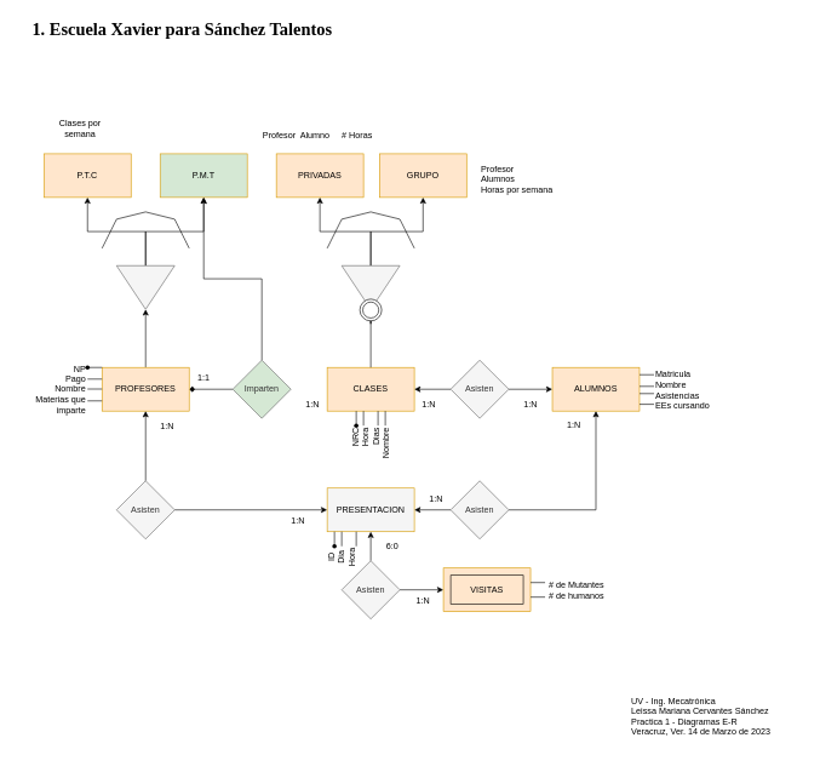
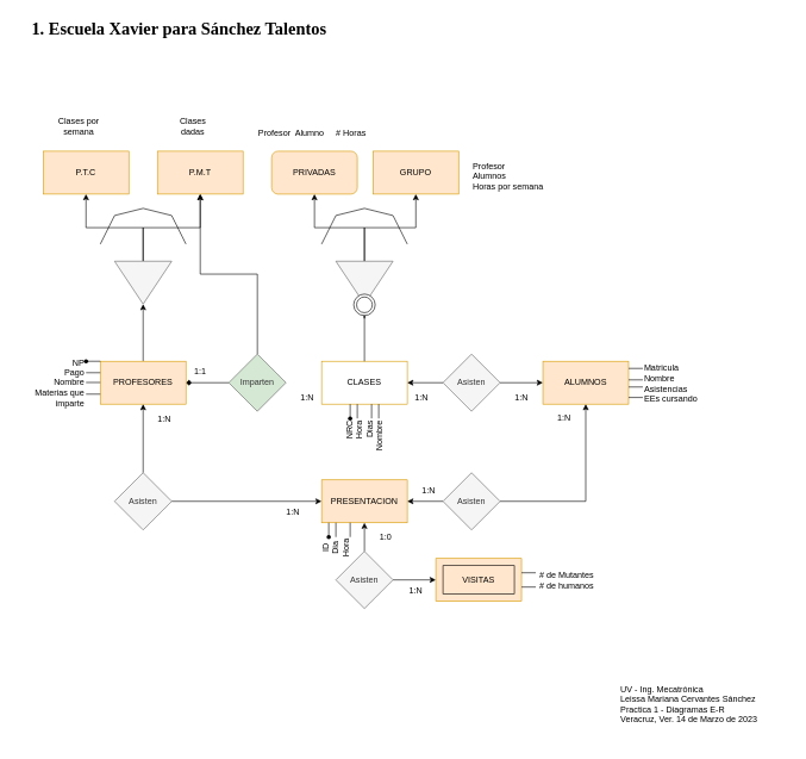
+ <mxCell id="39" value="Clases dadas" style="text;html=1;strokeColor=none;fillColor=none;align=center;verticalAlign=middle;whiteSpace=wrap;rounded=0;" parent="1" vertex="1"><mxGeometry x="240" y="161" width="60" height="30" as="geometry" /></mxCell>
- <mxCell id="20" value="P.M.T" style="whiteSpace=wrap;html=1;fillColor=#d5e8d4;strokeColor=#d79b00;" parent="1" vertex="1"><mxGeometry x="220" y="211" width="120" height="60" as="geometry" /></mxCell>
+ <mxCell id="20" value="P.M.T" style="whiteSpace=wrap;html=1;fillColor=#ffe6cc;strokeColor=#d79b00;" parent="1" vertex="1"><mxGeometry x="220" y="211" width="120" height="60" as="geometry" /></mxCell>
- <mxCell id="27" value="PRIVADAS" style="whiteSpace=wrap;html=1;rounded=0;fillColor=#ffe6cc;strokeColor=#d79b00;" parent="1" vertex="1"><mxGeometry x="380" y="211" width="120" height="60" as="geometry" /></mxCell>
+ <mxCell id="27" value="PRIVADAS" style="whiteSpace=wrap;html=1;fillColor=#ffe6cc;strokeColor=#d79b00;rounded=1;" parent="1" vertex="1"><mxGeometry x="380" y="211" width="120" height="60" as="geometry" /></mxCell>
- <mxCell id="3" value="CLASES" style="rounded=0;whiteSpace=wrap;html=1;fillColor=#ffe6cc;strokeColor=#d79b00;" parent="1" vertex="1"><mxGeometry x="450" y="505" width="120" height="60" as="geometry" /></mxCell>
+ <mxCell id="3" value="CLASES" style="rounded=0;whiteSpace=wrap;html=1;fillColor=#ffffff;strokeColor=#d79b00;" parent="1" vertex="1"><mxGeometry x="450" y="505" width="120" height="60" as="geometry" /></mxCell>
- <mxCell id="16" value="PRESENTACION" style="whiteSpace=wrap;html=1;fillColor=#f5f5f5;strokeColor=#d79b00;" parent="1" vertex="1"><mxGeometry x="450" y="671" width="120" height="60" as="geometry" /></mxCell>
+ <mxCell id="16" value="PRESENTACION" style="whiteSpace=wrap;html=1;fillColor=#ffe6cc;strokeColor=#d79b00;" parent="1" vertex="1"><mxGeometry x="450" y="671" width="120" height="60" as="geometry" /></mxCell>
- <mxCell id="59" value="6:0" style="text;html=1;strokeColor=none;fillColor=none;align=center;verticalAlign=middle;whiteSpace=wrap;rounded=0;" parent="1" vertex="1"><mxGeometry x="510" y="736" width="60" height="30" as="geometry" /></mxCell>
+ <mxCell id="59" value="1:0" style="text;html=1;strokeColor=none;fillColor=none;align=center;verticalAlign=middle;whiteSpace=wrap;rounded=0;" parent="1" vertex="1"><mxGeometry x="510" y="736" width="60" height="30" as="geometry" /></mxCell>
